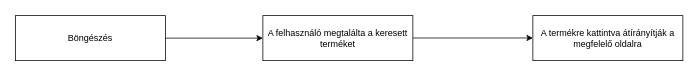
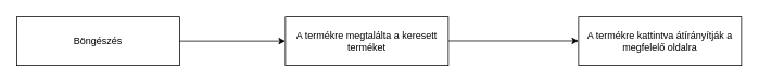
- <mxCell id="4" value="A felhasználó megtalálta a keresett terméket" style="rounded=0;whiteSpace=wrap;html=1;" vertex="1" parent="1"><mxGeometry x="350" y="20" width="200" height="60" as="geometry" /></mxCell>
+ <mxCell id="4" value="A termékre megtalálta a keresett terméket" style="rounded=0;whiteSpace=wrap;html=1;" vertex="1" parent="1"><mxGeometry x="350" y="20" width="200" height="60" as="geometry" /></mxCell>
